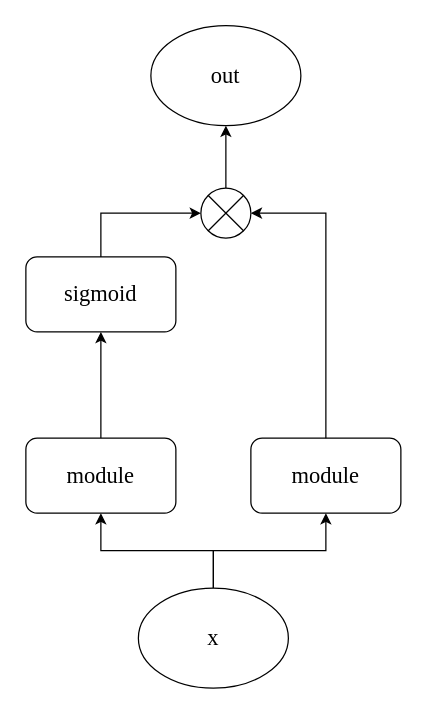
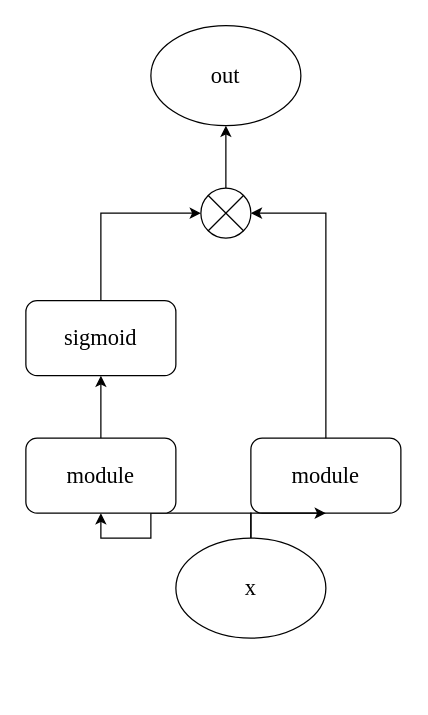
- <mxCell id="6" value="&lt;font size=&quot;4&quot; face=&quot;Times New Roman&quot;&gt;sigmoid&lt;/font&gt;" style="rounded=1;whiteSpace=wrap;html=1;" vertex="1" parent="1"><mxGeometry x="20" y="205" width="120" height="60" as="geometry" /></mxCell>
+ <mxCell id="6" value="&lt;font size=&quot;4&quot; face=&quot;Times New Roman&quot;&gt;sigmoid&lt;/font&gt;" style="rounded=1;whiteSpace=wrap;html=1;" vertex="1" parent="1"><mxGeometry x="20" y="240" width="120" height="60" as="geometry" /></mxCell>
- <mxCell id="5" value="&lt;font style=&quot;font-size: 18px;&quot; face=&quot;Times New Roman&quot;&gt;x&lt;/font&gt;" style="ellipse;whiteSpace=wrap;html=1;rounded=1;strokeColor=default;align=center;verticalAlign=middle;fontFamily=Helvetica;fontSize=12;fontColor=default;fillColor=default;" vertex="1" parent="1"><mxGeometry x="110" y="470" width="120" height="80" as="geometry" /></mxCell>
+ <mxCell id="5" value="&lt;font style=&quot;font-size: 18px;&quot; face=&quot;Times New Roman&quot;&gt;x&lt;/font&gt;" style="ellipse;whiteSpace=wrap;html=1;rounded=1;strokeColor=default;align=center;verticalAlign=middle;fontFamily=Helvetica;fontSize=12;fontColor=default;fillColor=default;" vertex="1" parent="1"><mxGeometry x="140" y="430" width="120" height="80" as="geometry" /></mxCell>
